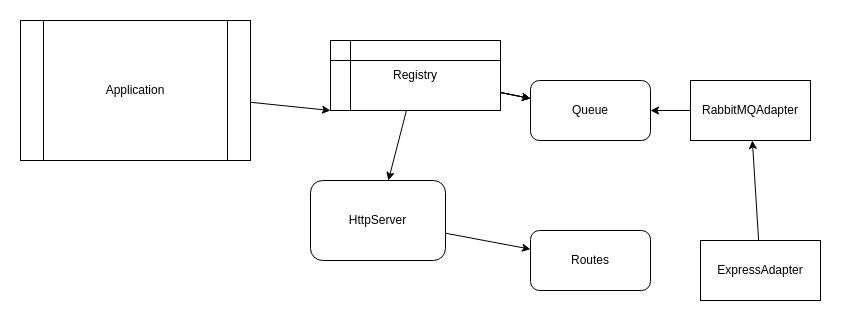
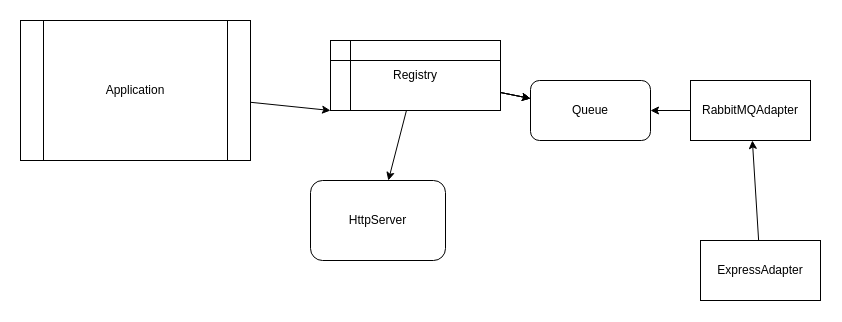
- <mxCell id="12" value="" style="edgeStyle=none;html=1;" edge="1" parent="1" source="13" target="14"><mxGeometry relative="1" as="geometry" /></mxCell>
- <mxCell id="14" value="Routes" style="whiteSpace=wrap;html=1;rounded=1;" vertex="1" parent="1"><mxGeometry x="530" y="230" width="120" height="60" as="geometry" /></mxCell>
